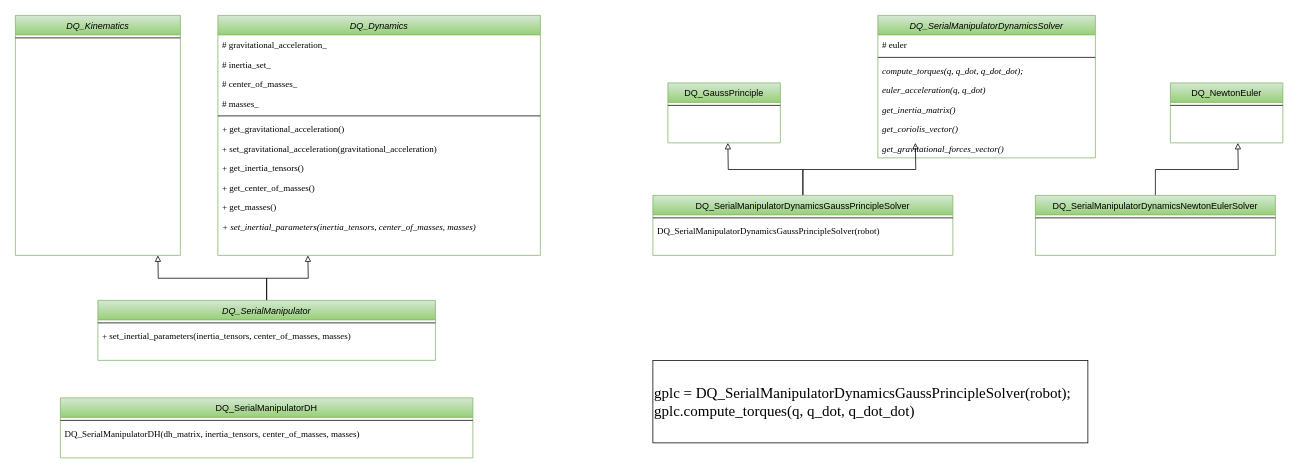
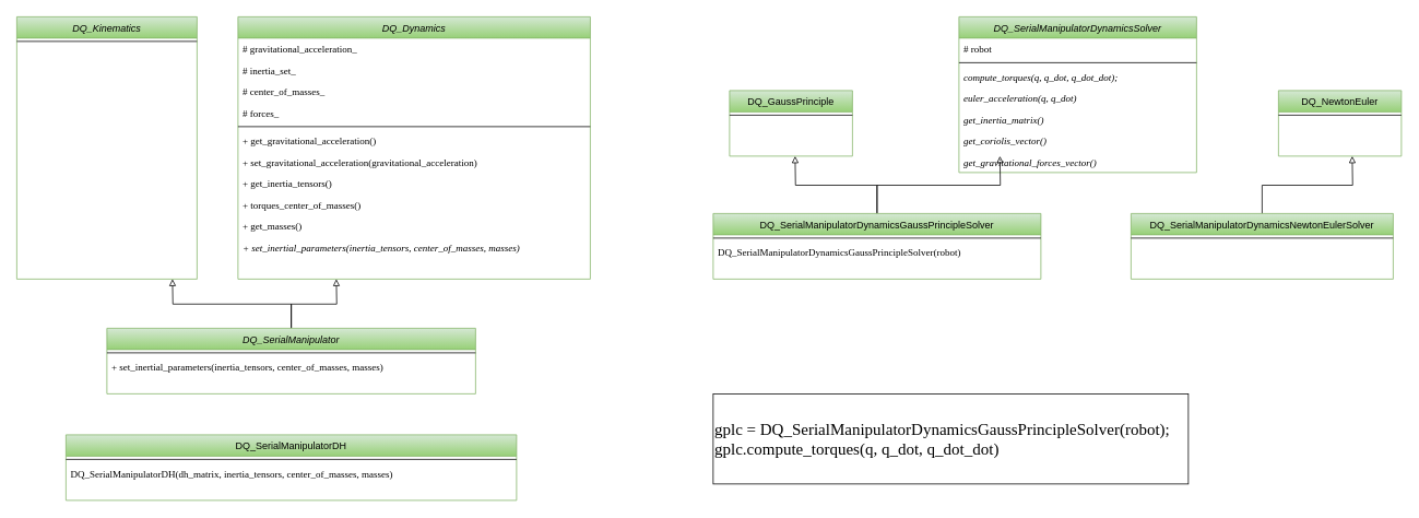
- <mxCell id="3" value="# euler" style="text;align=left;verticalAlign=top;spacingLeft=4;spacingRight=4;overflow=hidden;rotatable=0;points=[[0,0.5],[1,0.5]];portConstraint=eastwest;fontFamily=Verdana;fontStyle=0;spacingTop=0;" vertex="1" parent="2"><mxGeometry y="26" width="290" height="26" as="geometry" /></mxCell>
+ <mxCell id="3" value="# robot" style="text;align=left;verticalAlign=top;spacingLeft=4;spacingRight=4;overflow=hidden;rotatable=0;points=[[0,0.5],[1,0.5]];portConstraint=eastwest;fontFamily=Verdana;fontStyle=0;spacingTop=0;" vertex="1" parent="2"><mxGeometry y="26" width="290" height="26" as="geometry" /></mxCell>
- <mxCell id="26" value="# masses_" style="text;align=left;verticalAlign=top;spacingLeft=4;spacingRight=4;overflow=hidden;rotatable=0;points=[[0,0.5],[1,0.5]];portConstraint=eastwest;fontFamily=Verdana;fontStyle=0;spacingTop=0;" vertex="1" parent="22"><mxGeometry y="104" width="430" height="26" as="geometry" /></mxCell>
+ <mxCell id="26" value="# forces_" style="text;align=left;verticalAlign=top;spacingLeft=4;spacingRight=4;overflow=hidden;rotatable=0;points=[[0,0.5],[1,0.5]];portConstraint=eastwest;fontFamily=Verdana;fontStyle=0;spacingTop=0;" vertex="1" parent="22"><mxGeometry y="104" width="430" height="26" as="geometry" /></mxCell>
- <mxCell id="31" value="+ get_center_of_masses()" style="text;align=left;verticalAlign=top;spacingLeft=4;spacingRight=4;overflow=hidden;rotatable=0;points=[[0,0.5],[1,0.5]];portConstraint=eastwest;fontFamily=Verdana;fontStyle=0;spacingTop=0;" vertex="1" parent="22"><mxGeometry y="216" width="430" height="26" as="geometry" /></mxCell>
+ <mxCell id="31" value="+ torques_center_of_masses()" style="text;align=left;verticalAlign=top;spacingLeft=4;spacingRight=4;overflow=hidden;rotatable=0;points=[[0,0.5],[1,0.5]];portConstraint=eastwest;fontFamily=Verdana;fontStyle=0;spacingTop=0;" vertex="1" parent="22"><mxGeometry y="216" width="430" height="26" as="geometry" /></mxCell>
